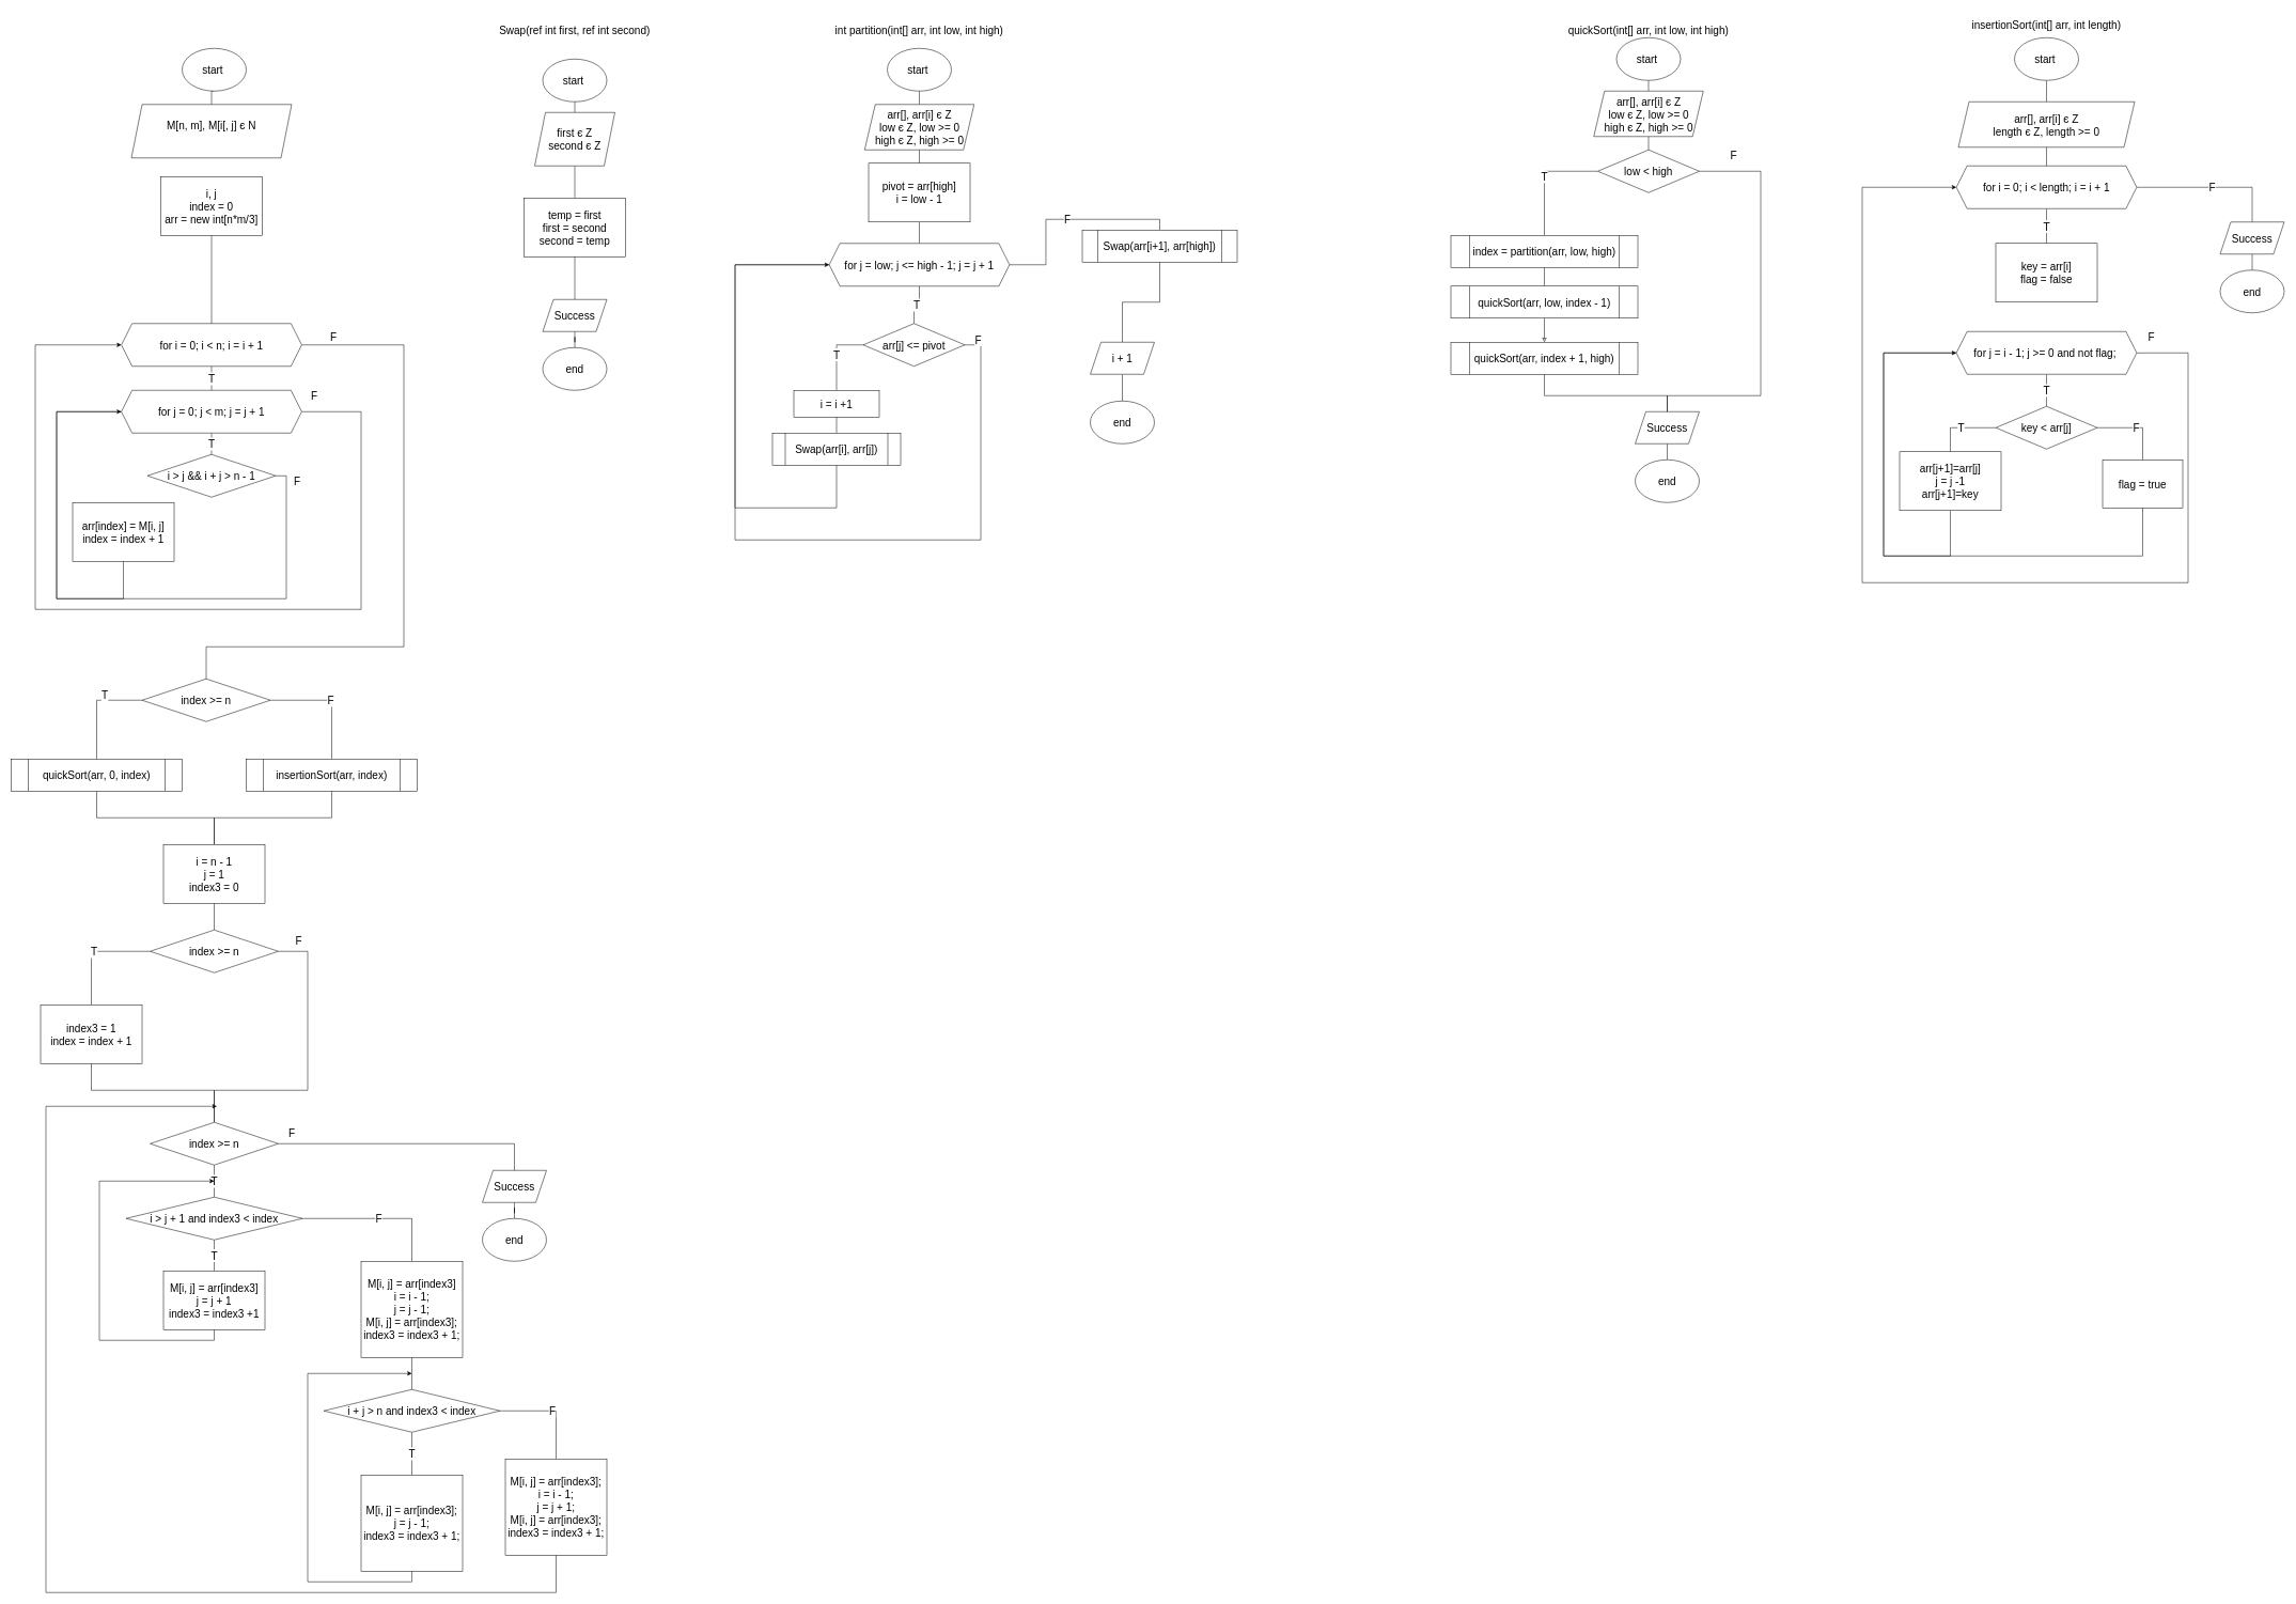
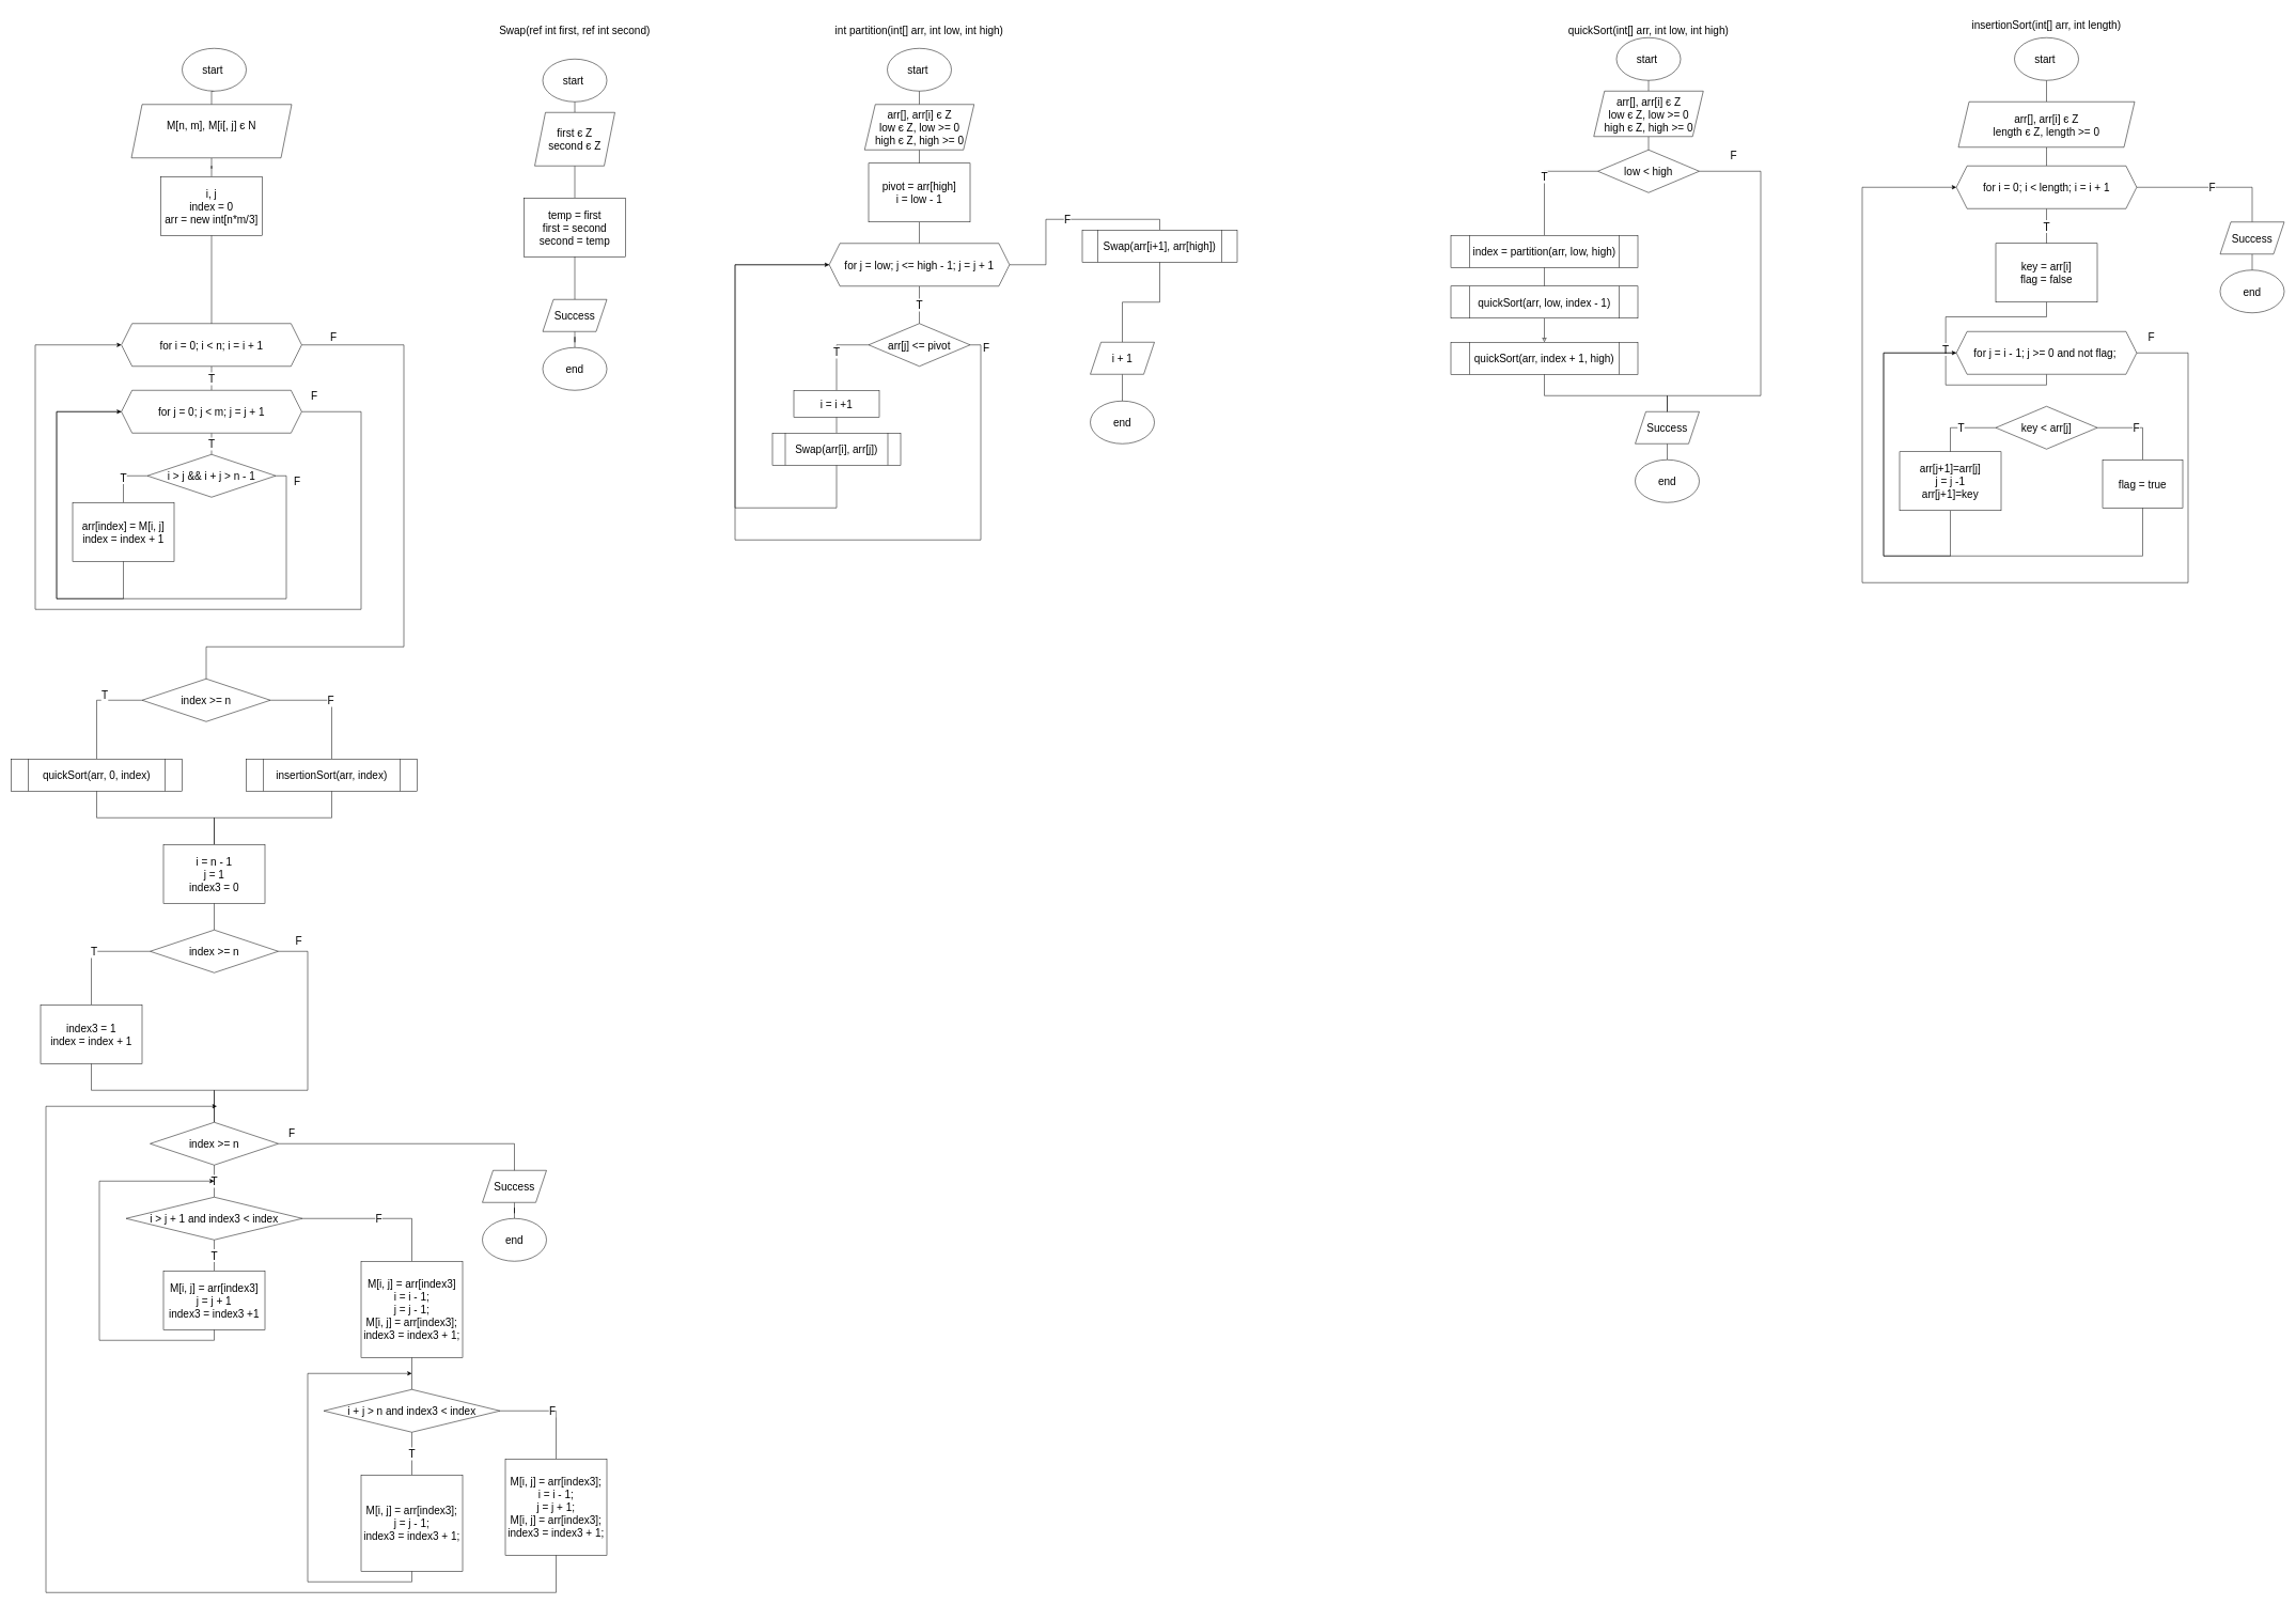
+ <mxCell id="75" style="edgeStyle=orthogonalEdgeStyle;rounded=0;orthogonalLoop=1;jettySize=auto;html=1;exitX=0.5;exitY=1;exitDx=0;exitDy=0;fontSize=20;endArrow=none;endFill=0;" edge="1" parent="1" source="76" target="92"><mxGeometry relative="1" as="geometry" /></mxCell>
- <mxCell id="31" value="arr[j] &amp;lt;= pivot" style="rhombus;whiteSpace=wrap;html=1;fontSize=20;" vertex="1" parent="1"><mxGeometry x="1615" y="605" width="190" height="80" as="geometry" /></mxCell>
+ <mxCell id="31" value="arr[j] &amp;lt;= pivot" style="rhombus;whiteSpace=wrap;html=1;fontSize=20;" vertex="1" parent="1"><mxGeometry x="1625" y="605" width="190" height="80" as="geometry" /></mxCell>
- <mxCell id="60" value="T" style="edgeStyle=orthogonalEdgeStyle;rounded=0;orthogonalLoop=1;jettySize=auto;html=1;exitX=0.5;exitY=1;exitDx=0;exitDy=0;entryX=0.5;entryY=0;entryDx=0;entryDy=0;fontSize=20;endArrow=none;endFill=0;" edge="1" parent="1" source="62" target="65"><mxGeometry relative="1" as="geometry" /></mxCell>
+ <mxCell id="60" value="T" style="edgeStyle=orthogonalEdgeStyle;rounded=0;orthogonalLoop=1;jettySize=auto;html=1;exitX=0.5;exitY=1;exitDx=0;exitDy=0;fontSize=20;endArrow=none;endFill=0;" edge="1" parent="1" source="62" target="59"><mxGeometry relative="1" as="geometry" /></mxCell>
+ <mxCell id="86" value="T" style="edgeStyle=orthogonalEdgeStyle;rounded=0;orthogonalLoop=1;jettySize=auto;html=1;exitX=0;exitY=0.5;exitDx=0;exitDy=0;fontSize=20;endArrow=none;endFill=0;entryX=0.5;entryY=0;entryDx=0;entryDy=0;" edge="1" parent="1" source="88" target="90"><mxGeometry relative="1" as="geometry"><mxPoint x="225" y="1195" as="targetPoint" /></mxGeometry></mxCell>
